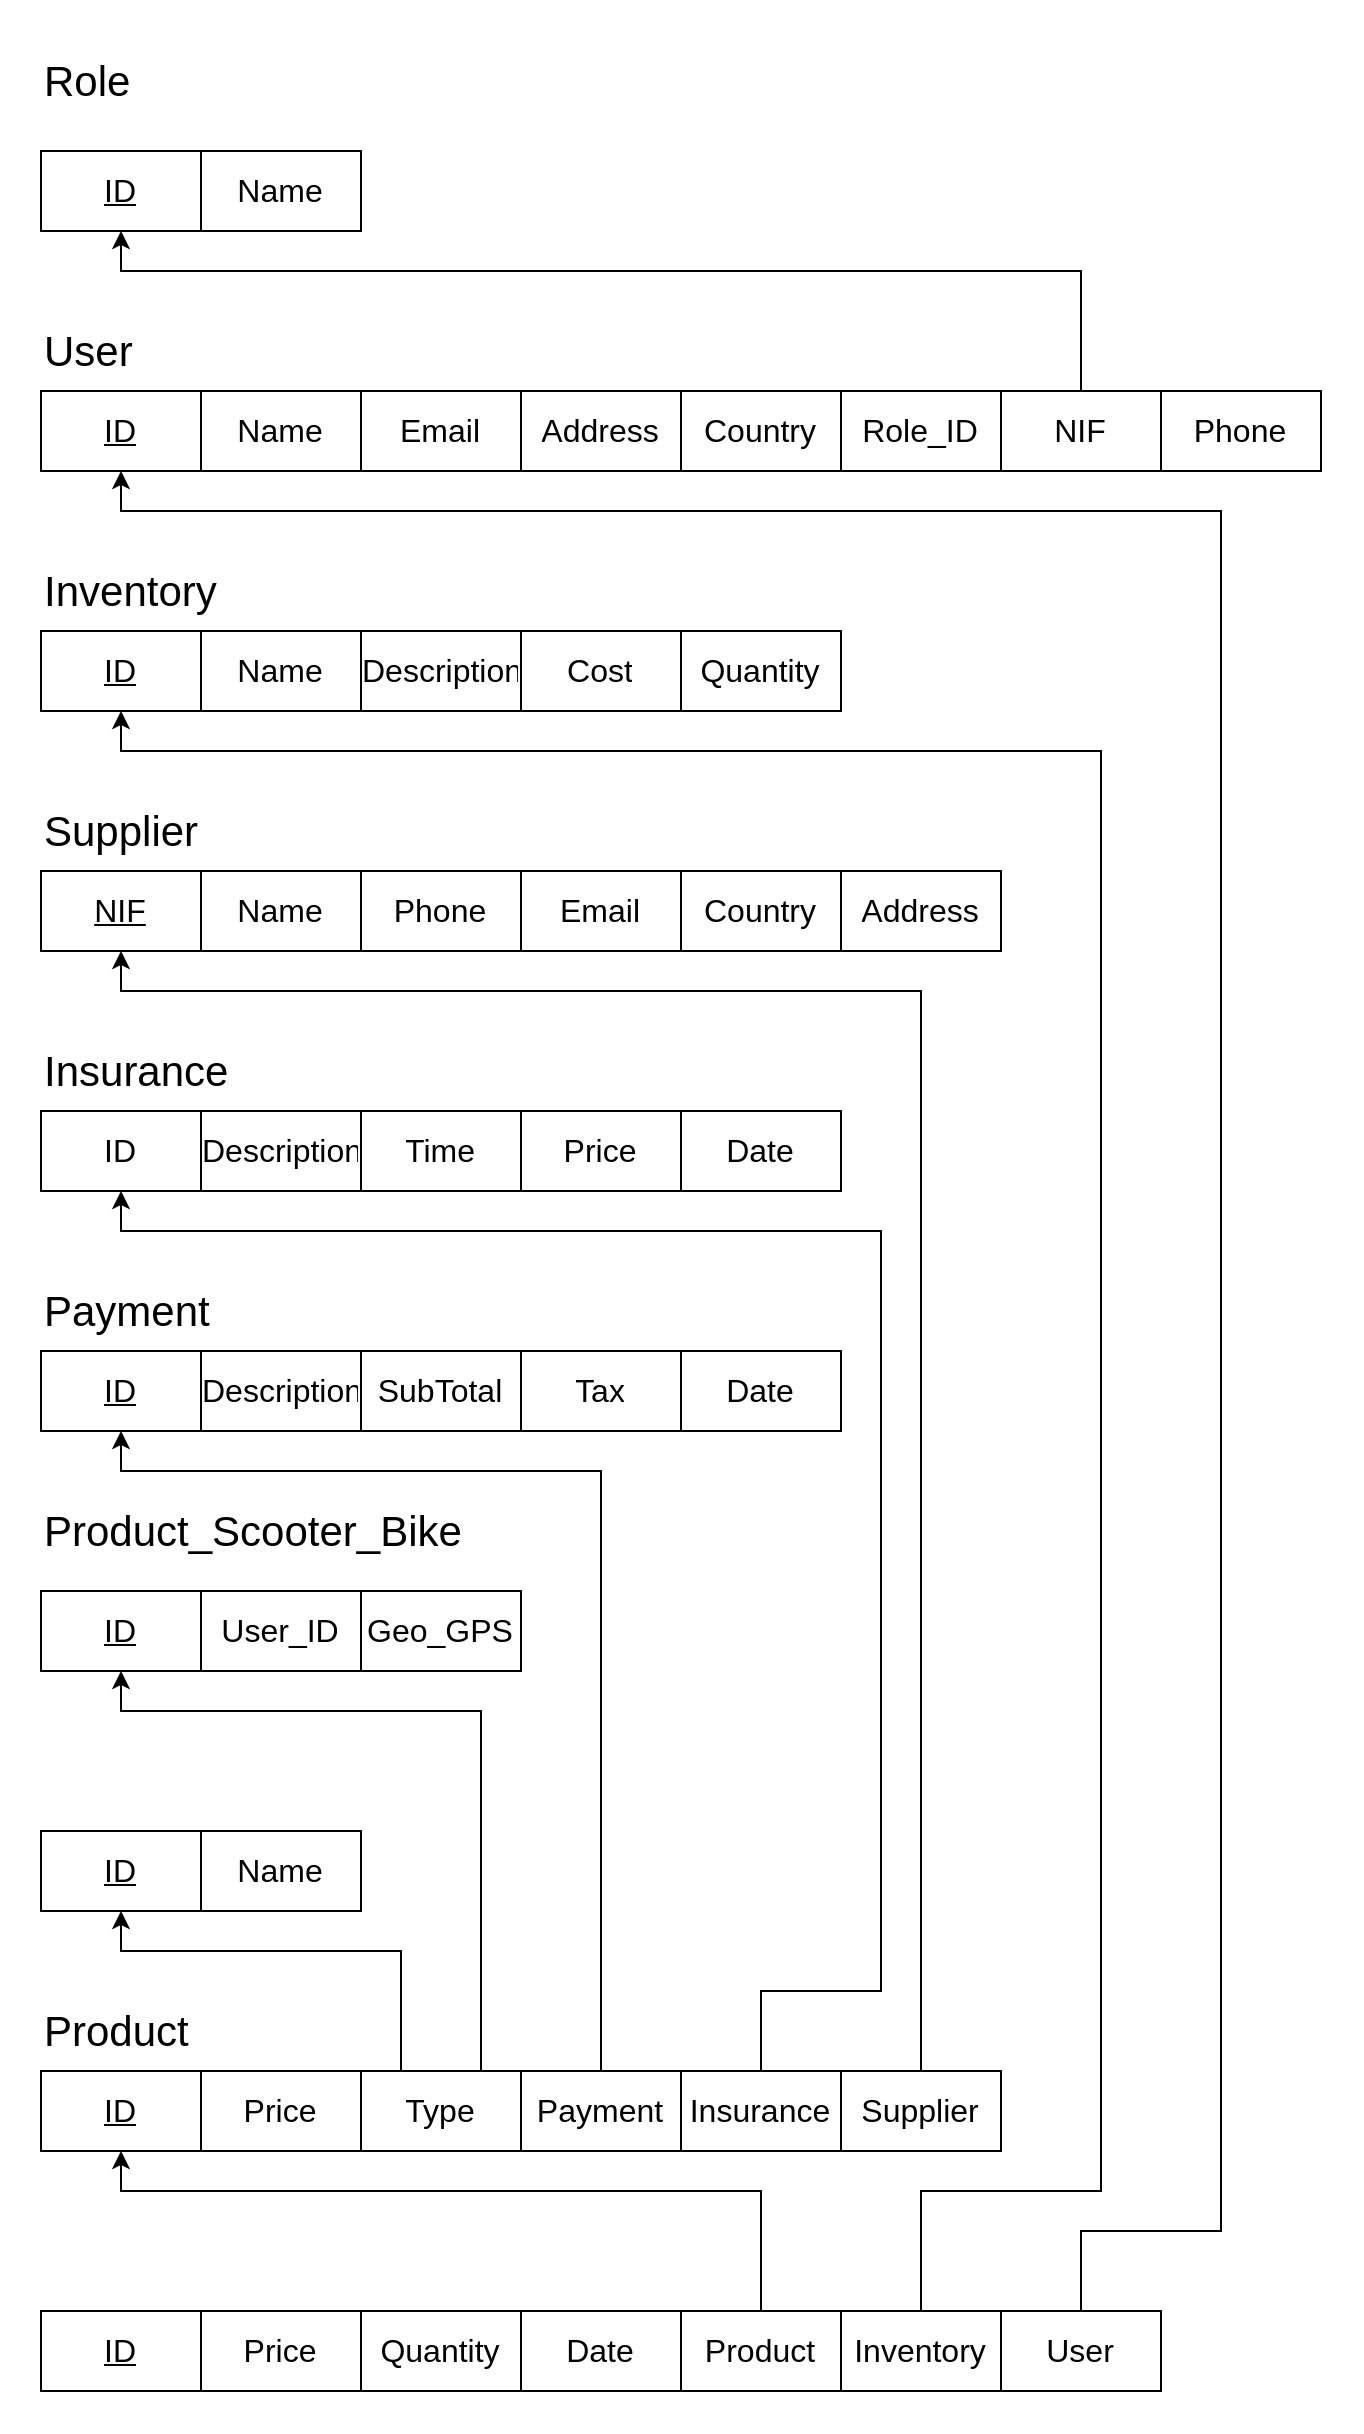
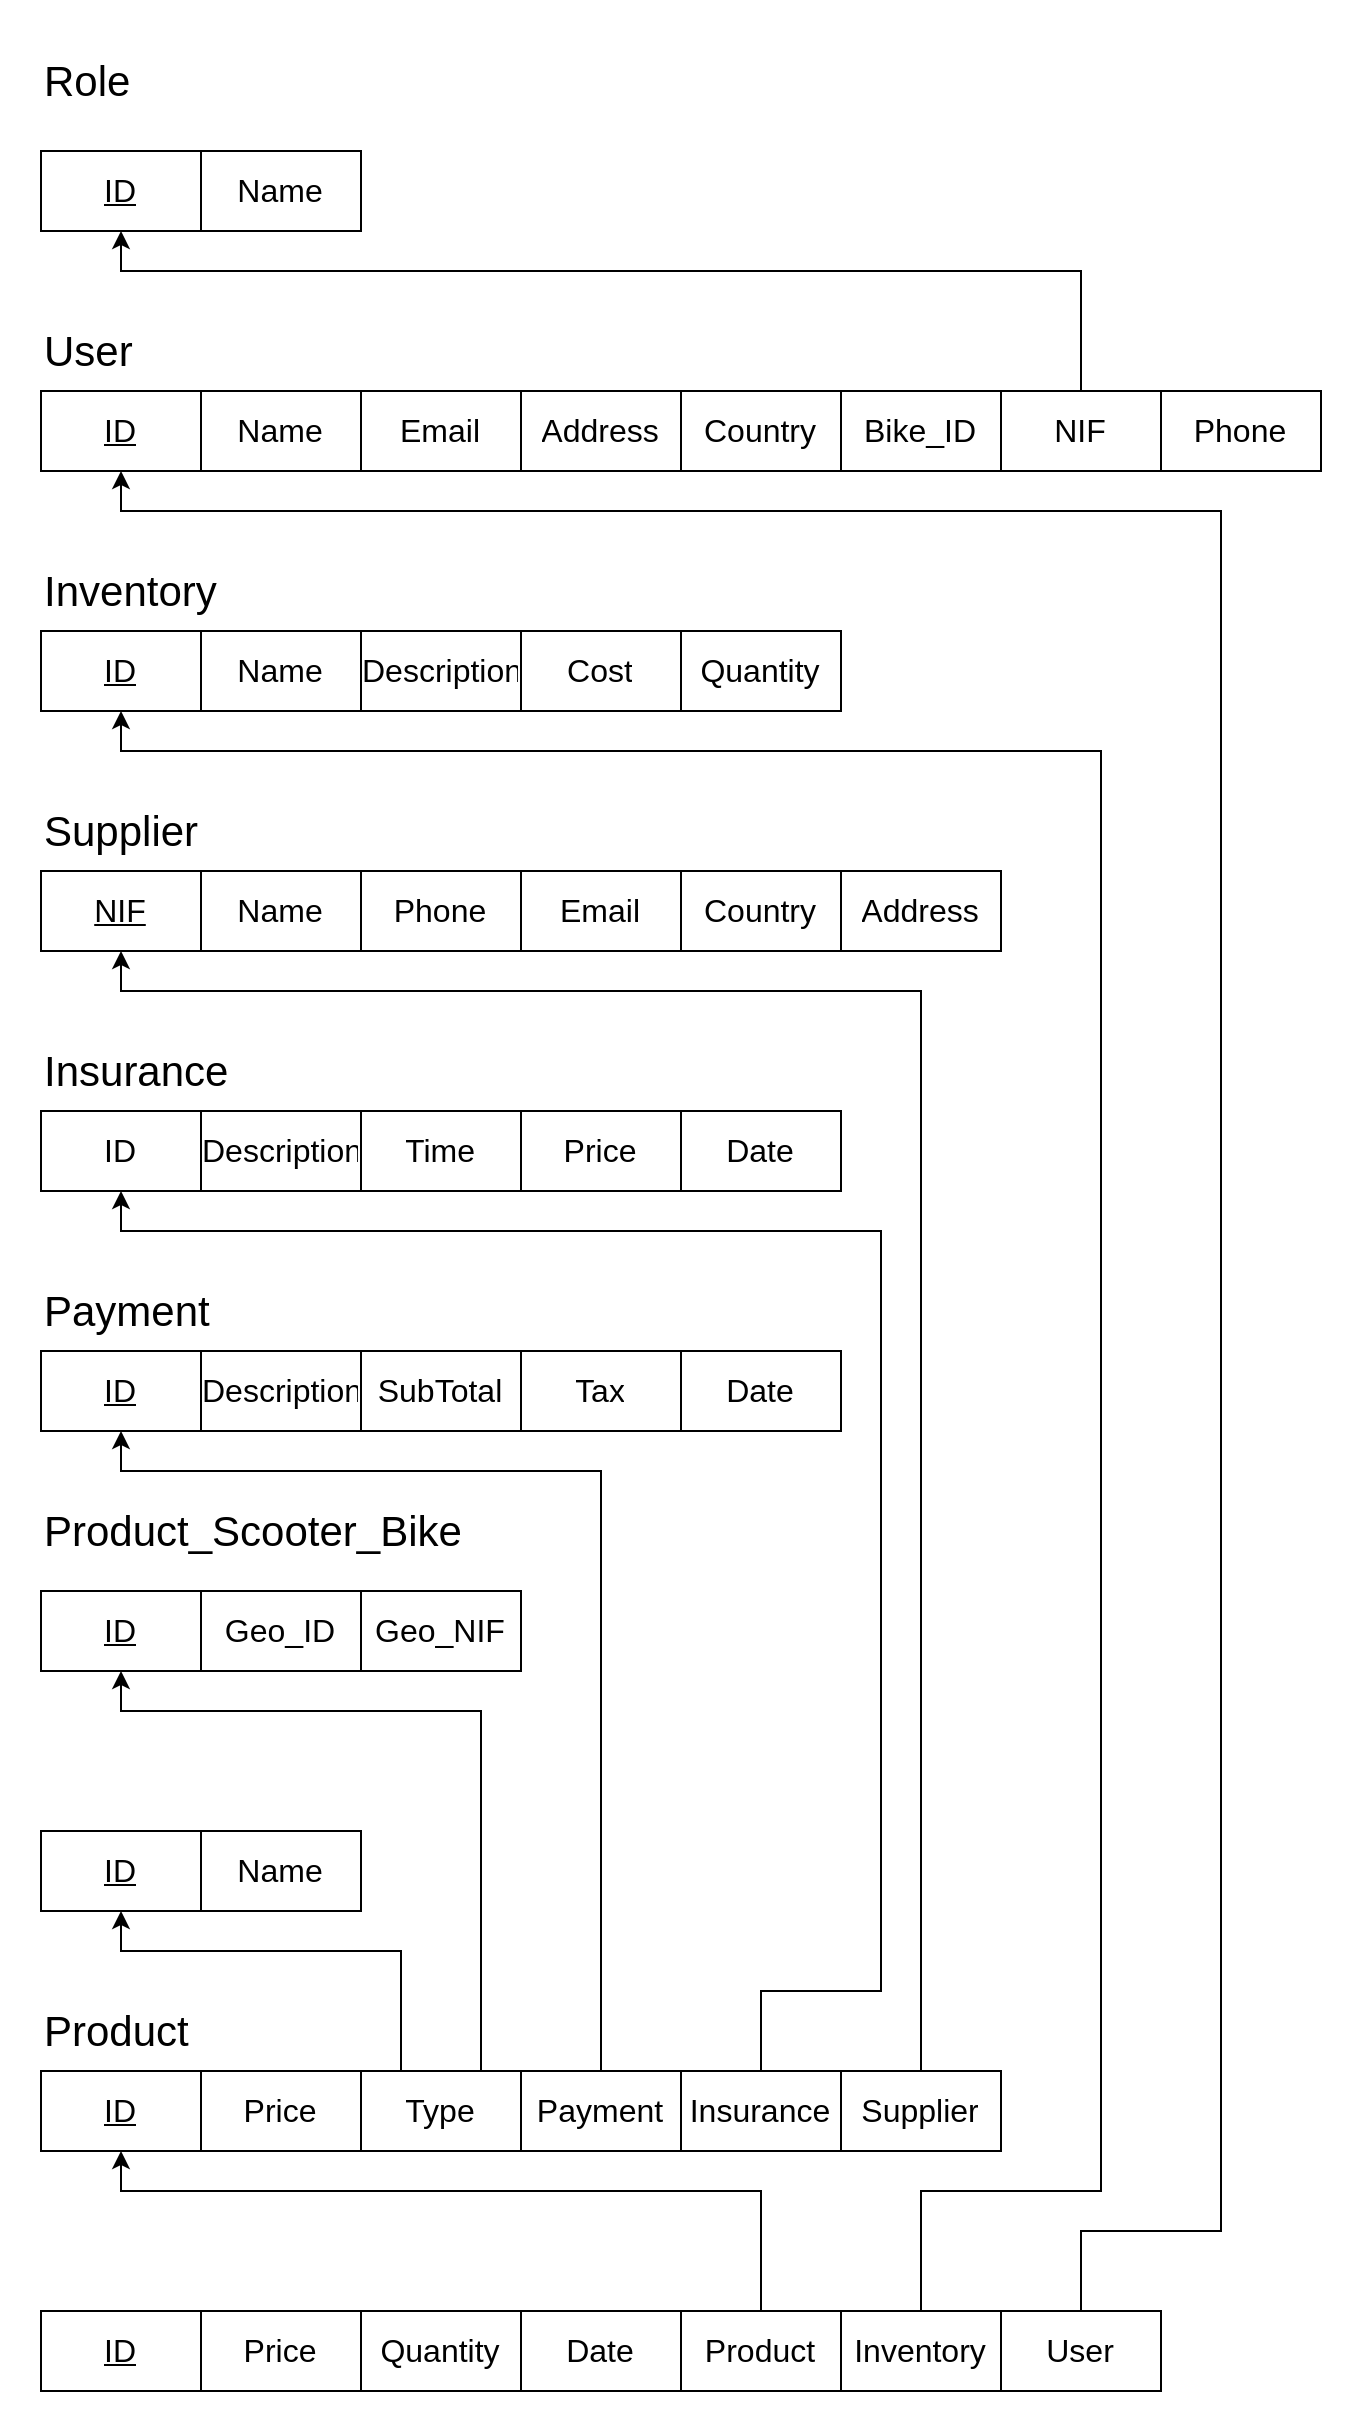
- <mxCell id="9" value="&lt;div&gt;Role_ID&lt;/div&gt;" style="shape=partialRectangle;html=1;whiteSpace=wrap;connectable=1;strokeColor=inherit;overflow=hidden;fillColor=none;top=0;left=0;bottom=0;right=0;pointerEvents=1;fontSize=16;movable=1;resizable=1;rotatable=1;deletable=1;editable=1;locked=0;" vertex="1" parent="3"><mxGeometry x="400" width="80" height="40" as="geometry"><mxRectangle width="80" height="40" as="alternateBounds" /></mxGeometry></mxCell>
+ <mxCell id="9" value="&lt;div&gt;Bike_ID&lt;/div&gt;" style="shape=partialRectangle;html=1;whiteSpace=wrap;connectable=1;strokeColor=inherit;overflow=hidden;fillColor=none;top=0;left=0;bottom=0;right=0;pointerEvents=1;fontSize=16;movable=1;resizable=1;rotatable=1;deletable=1;editable=1;locked=0;" vertex="1" parent="3"><mxGeometry x="400" width="80" height="40" as="geometry"><mxRectangle width="80" height="40" as="alternateBounds" /></mxGeometry></mxCell>
- <mxCell id="55" value="User_ID" style="shape=partialRectangle;html=1;whiteSpace=wrap;connectable=1;strokeColor=inherit;overflow=hidden;fillColor=none;top=0;left=0;bottom=0;right=0;pointerEvents=1;fontSize=16;movable=1;resizable=1;rotatable=1;deletable=1;editable=1;locked=0;" vertex="1" parent="53"><mxGeometry x="80" width="80" height="40" as="geometry"><mxRectangle width="80" height="40" as="alternateBounds" /></mxGeometry></mxCell>
+ <mxCell id="55" value="Geo_ID" style="shape=partialRectangle;html=1;whiteSpace=wrap;connectable=1;strokeColor=inherit;overflow=hidden;fillColor=none;top=0;left=0;bottom=0;right=0;pointerEvents=1;fontSize=16;movable=1;resizable=1;rotatable=1;deletable=1;editable=1;locked=0;" vertex="1" parent="53"><mxGeometry x="80" width="80" height="40" as="geometry"><mxRectangle width="80" height="40" as="alternateBounds" /></mxGeometry></mxCell>
- <mxCell id="56" value="Geo_GPS" style="shape=partialRectangle;html=1;whiteSpace=wrap;connectable=1;strokeColor=inherit;overflow=hidden;fillColor=none;top=0;left=0;bottom=0;right=0;pointerEvents=1;fontSize=16;movable=1;resizable=1;rotatable=1;deletable=1;editable=1;locked=0;" vertex="1" parent="53"><mxGeometry x="160" width="80" height="40" as="geometry"><mxRectangle width="80" height="40" as="alternateBounds" /></mxGeometry></mxCell>
+ <mxCell id="56" value="Geo_NIF" style="shape=partialRectangle;html=1;whiteSpace=wrap;connectable=1;strokeColor=inherit;overflow=hidden;fillColor=none;top=0;left=0;bottom=0;right=0;pointerEvents=1;fontSize=16;movable=1;resizable=1;rotatable=1;deletable=1;editable=1;locked=0;" vertex="1" parent="53"><mxGeometry x="160" width="80" height="40" as="geometry"><mxRectangle width="80" height="40" as="alternateBounds" /></mxGeometry></mxCell>
